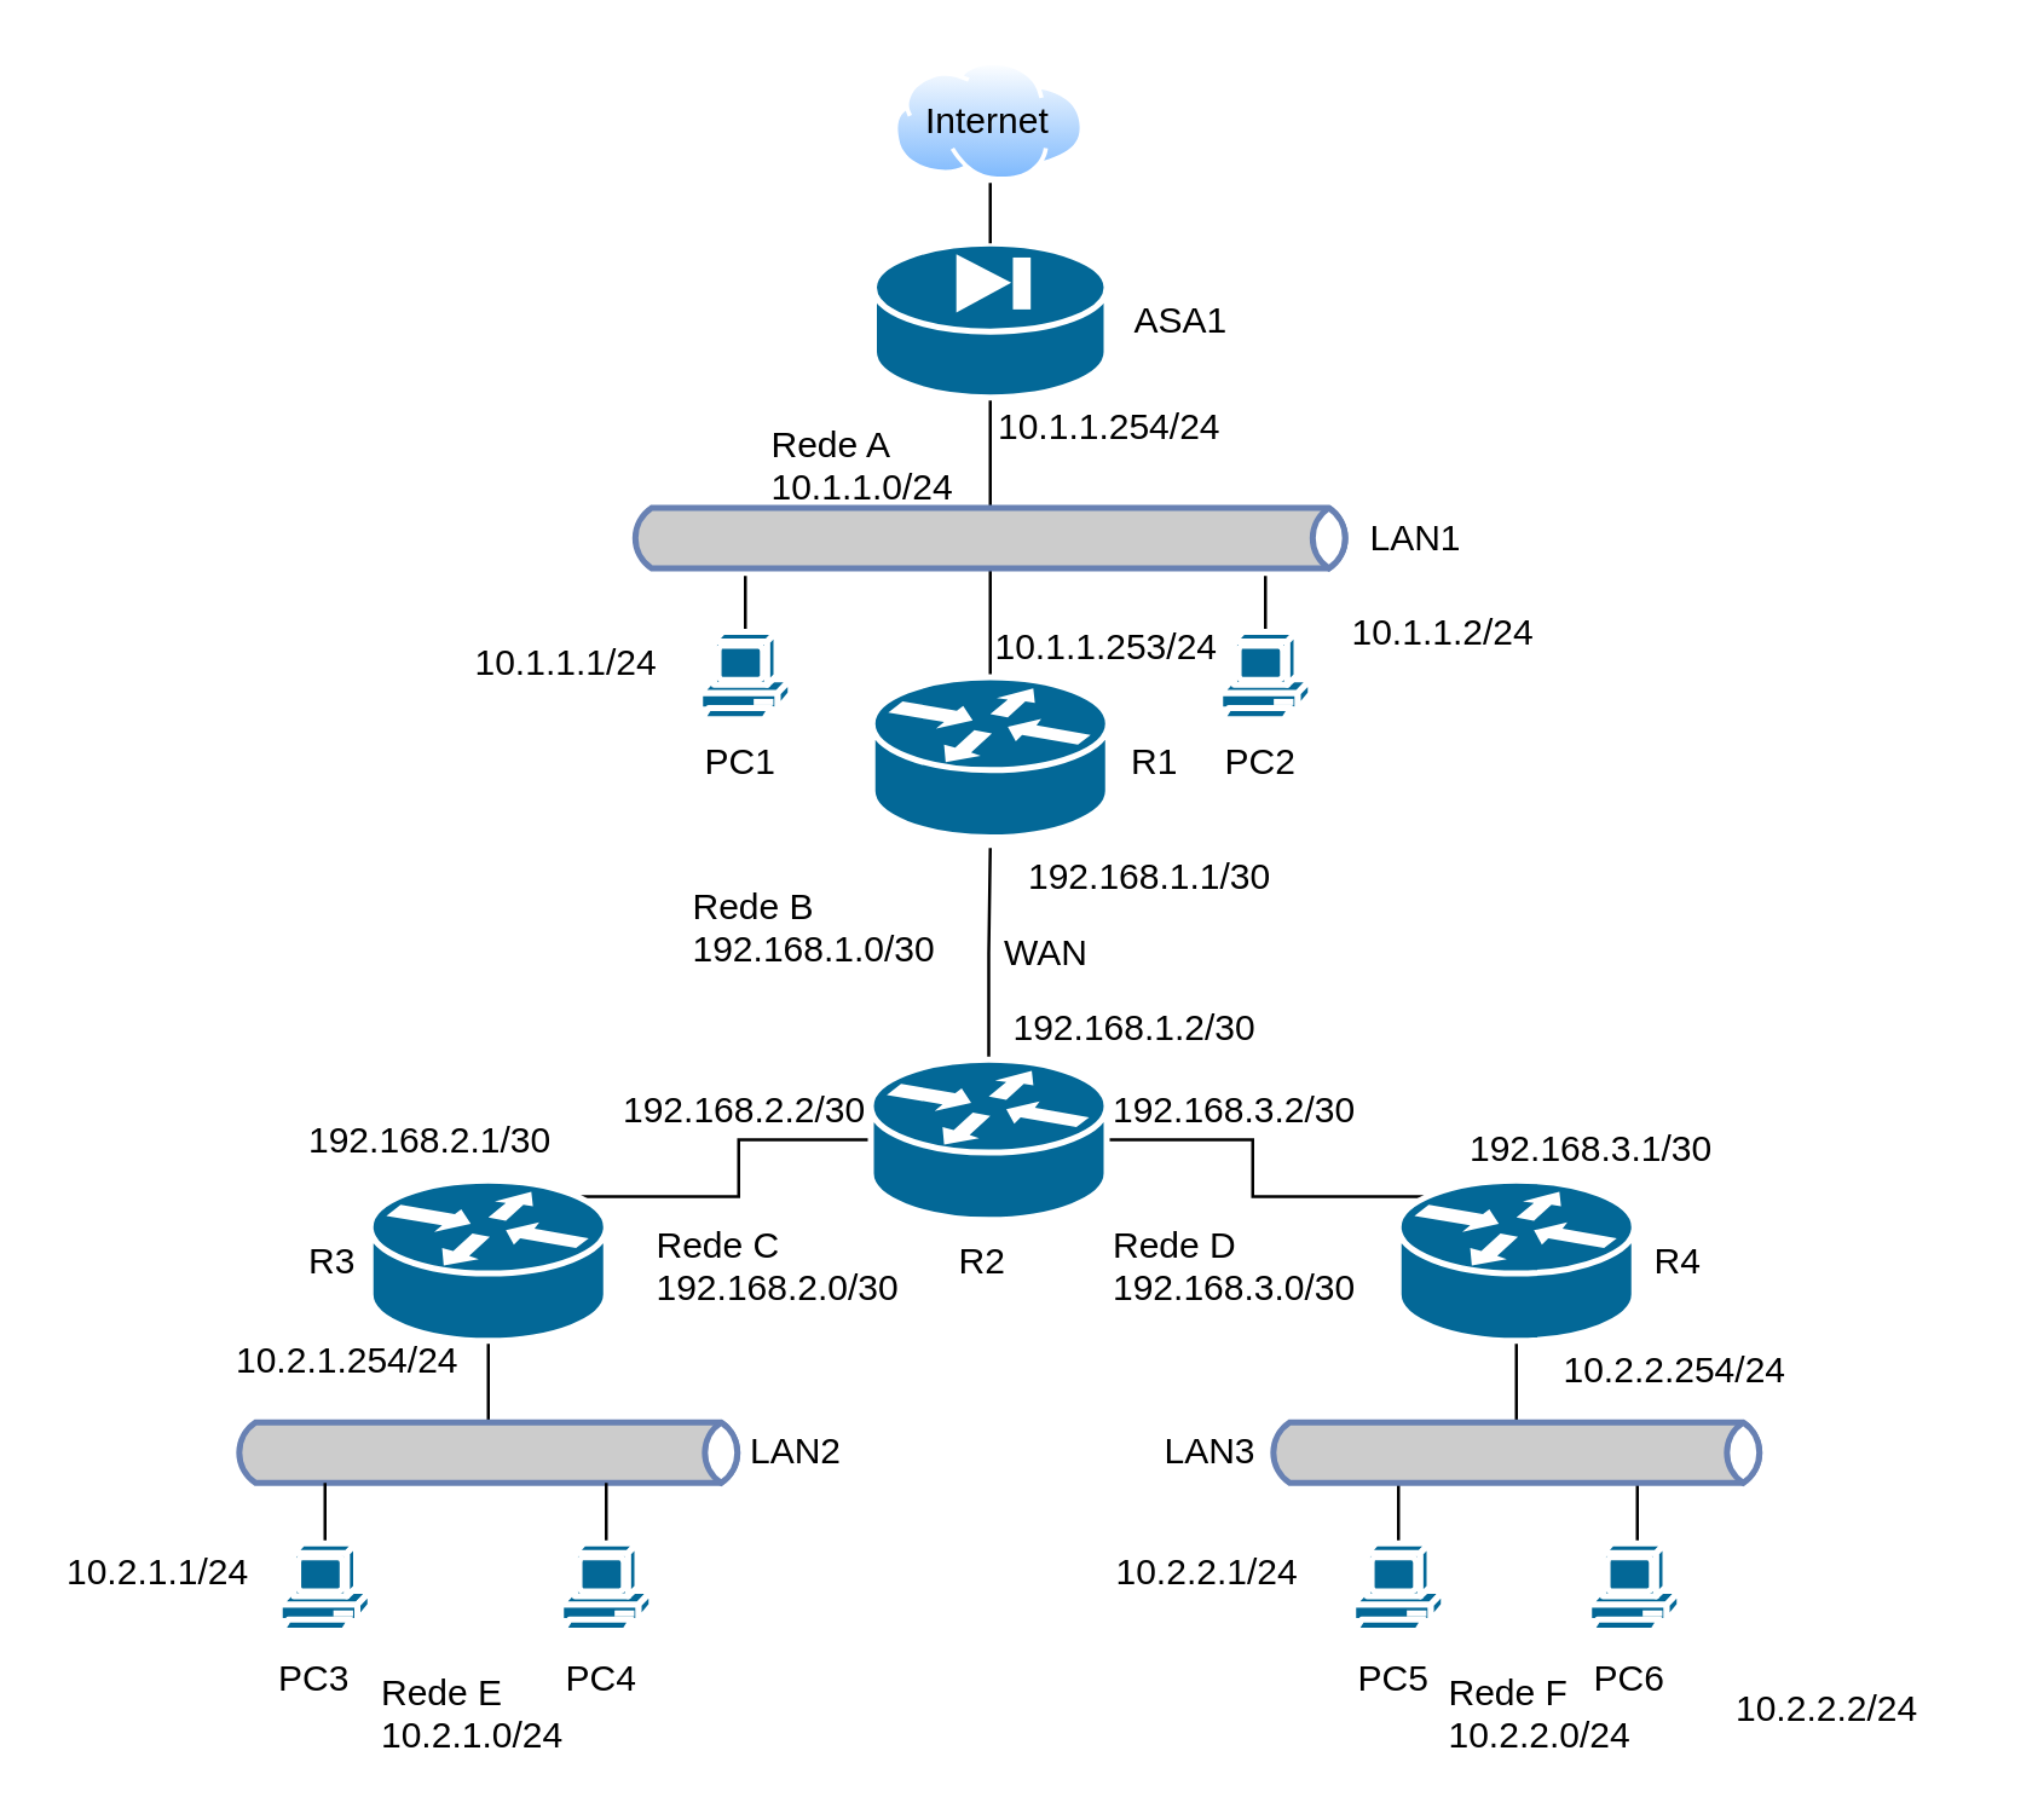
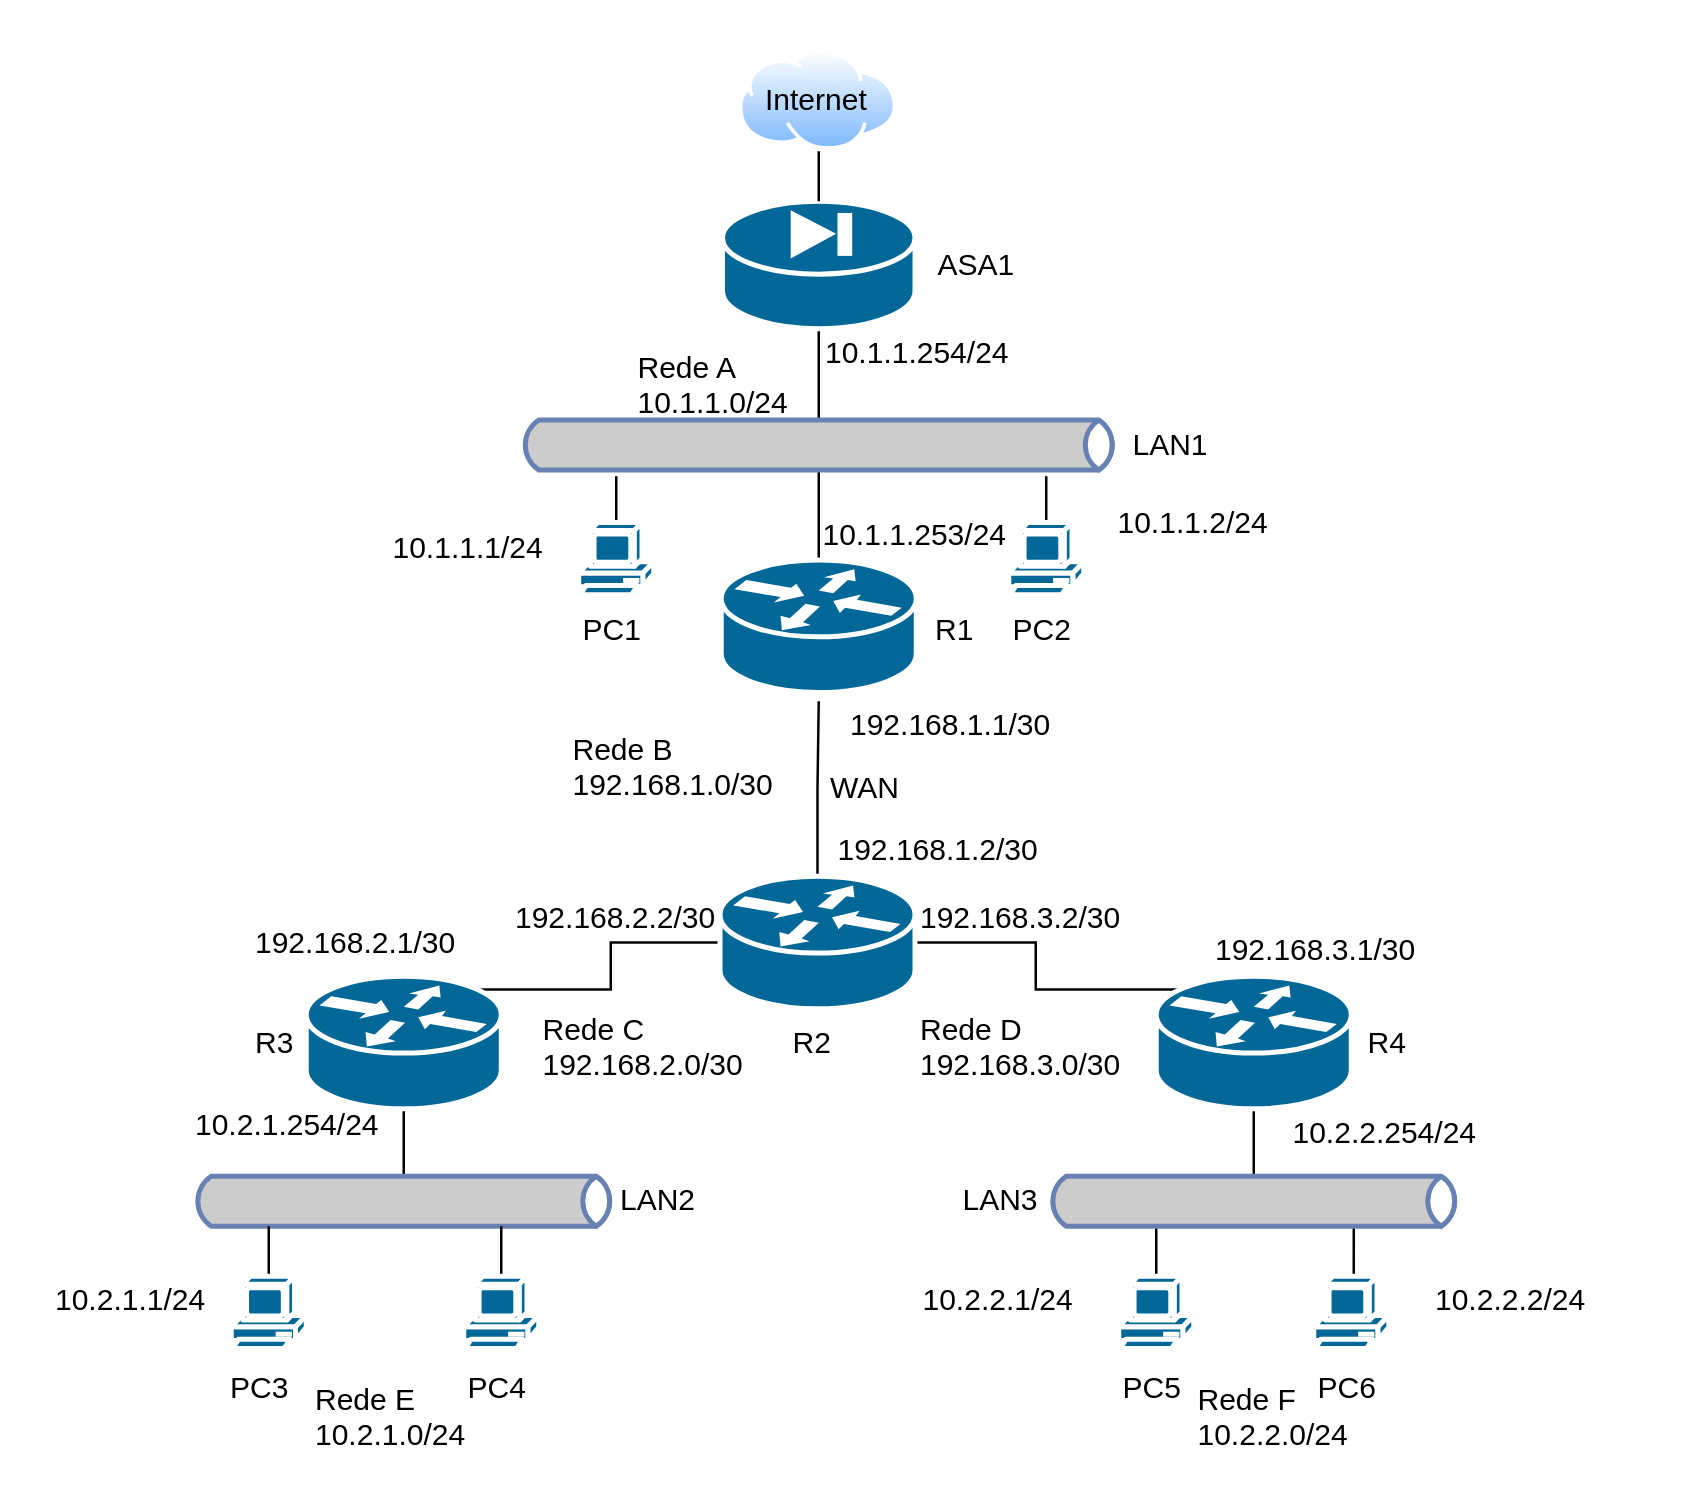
- <mxCell id="45" value="10.2.2.2/24" style="text;html=1;resizable=0;points=[];autosize=1;align=left;verticalAlign=top;spacingTop=-4;" vertex="1" parent="1"><mxGeometry x="572" y="555" width="80" height="20" as="geometry" /></mxCell>
+ <mxCell id="45" value="10.2.2.2/24" style="text;html=1;resizable=0;points=[];autosize=1;align=left;verticalAlign=top;spacingTop=-4;" vertex="1" parent="1"><mxGeometry x="572" y="510" width="80" height="20" as="geometry" /></mxCell>
